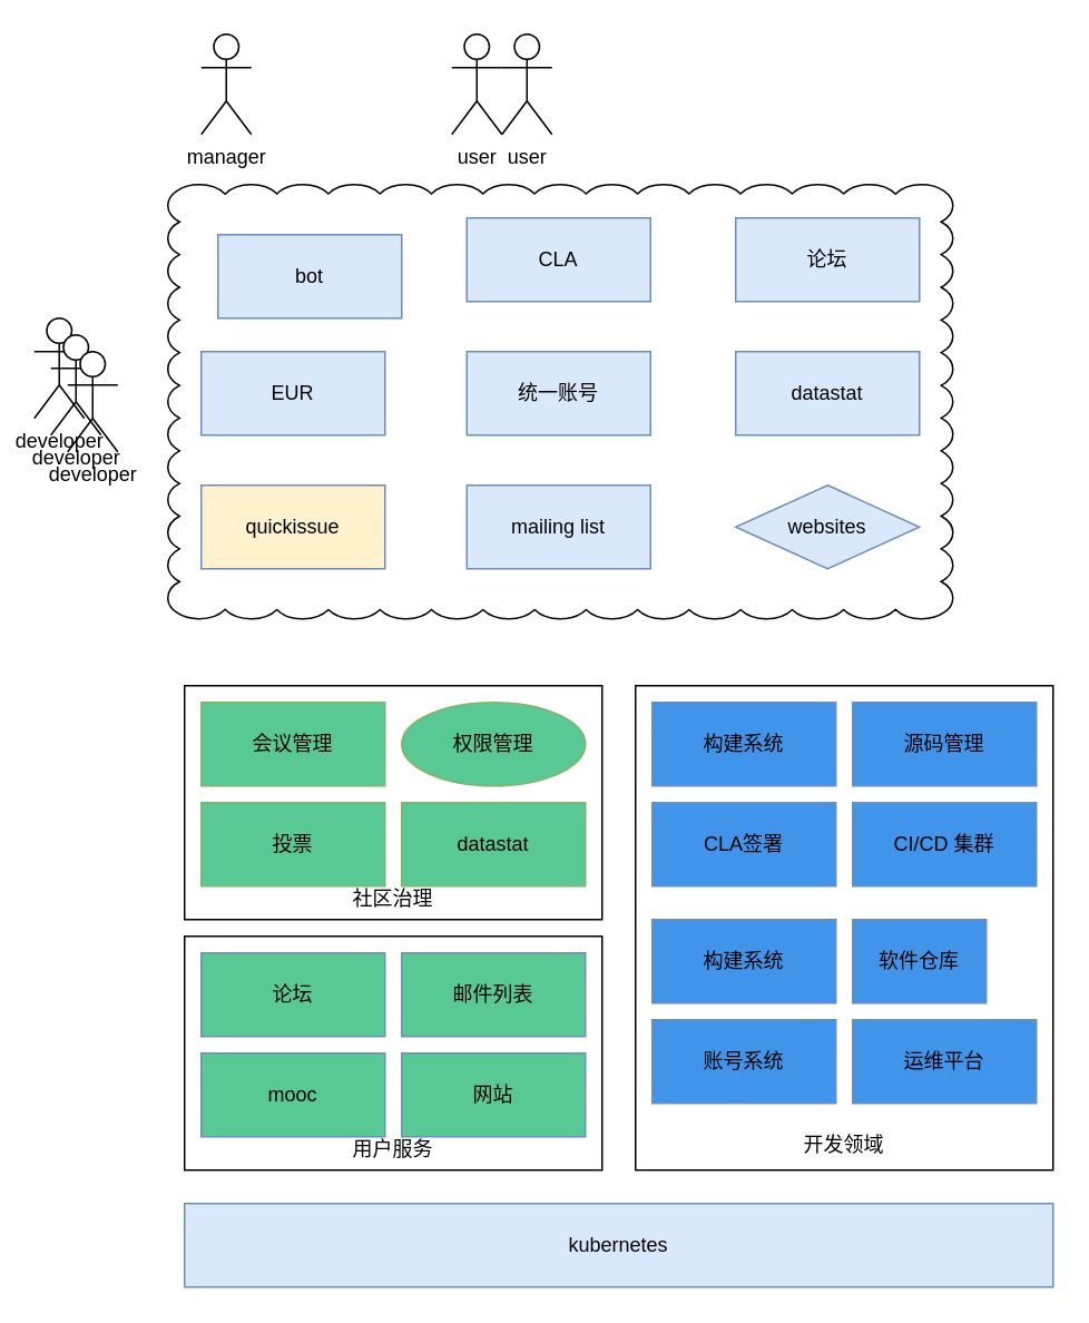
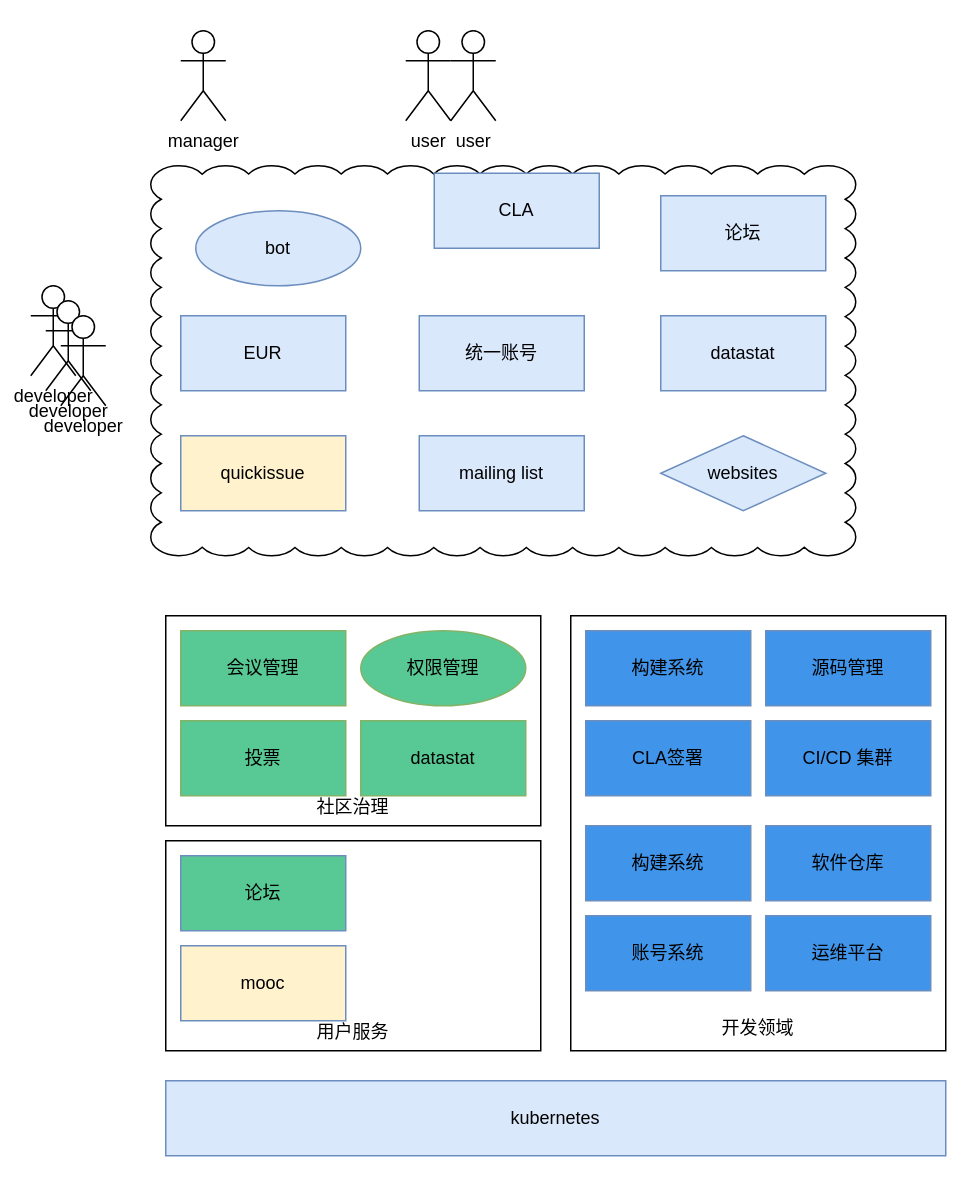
- <mxCell id="4" value="CLA" style="html=1;whiteSpace=wrap;fillColor=#dae8fc;strokeColor=#6c8ebf;" vertex="1" parent="1"><mxGeometry x="279" y="130" width="110" height="50" as="geometry" /></mxCell>
+ <mxCell id="4" value="CLA" style="html=1;whiteSpace=wrap;fillColor=#dae8fc;strokeColor=#6c8ebf;" vertex="1" parent="1"><mxGeometry x="289" y="115" width="110" height="50" as="geometry" /></mxCell>
- <mxCell id="17" value="bot" style="html=1;whiteSpace=wrap;fillColor=#dae8fc;strokeColor=#6c8ebf;" vertex="1" parent="1"><mxGeometry x="130" y="140" width="110" height="50" as="geometry" /></mxCell>
+ <mxCell id="17" value="bot" style="ellipse;html=1;whiteSpace=wrap;fillColor=#dae8fc;strokeColor=#6c8ebf;" vertex="1" parent="1"><mxGeometry x="130" y="140" width="110" height="50" as="geometry" /></mxCell>
- <mxCell id="38" value="软件仓库" style="html=1;whiteSpace=wrap;fillColor=#4095ea;strokeColor=#6C8EBF;" vertex="1" parent="1"><mxGeometry x="510" y="550" width="80" height="50" as="geometry" /></mxCell>
+ <mxCell id="38" value="软件仓库" style="html=1;whiteSpace=wrap;fillColor=#4095ea;strokeColor=#6C8EBF;" vertex="1" parent="1"><mxGeometry x="510" y="550" width="110" height="50" as="geometry" /></mxCell>
- <mxCell id="34" value="邮件列表" style="html=1;whiteSpace=wrap;fillColor=#58C994;strokeColor=#6c8ebf;" vertex="1" parent="1"><mxGeometry x="240" y="570" width="110" height="50" as="geometry" /></mxCell>
- <mxCell id="35" value="mooc" style="html=1;whiteSpace=wrap;fillColor=#58C994;strokeColor=#6c8ebf;" vertex="1" parent="1"><mxGeometry x="120" y="630" width="110" height="50" as="geometry" /></mxCell>
+ <mxCell id="35" value="mooc" style="html=1;whiteSpace=wrap;fillColor=#fff2cc;strokeColor=#6c8ebf;" vertex="1" parent="1"><mxGeometry x="120" y="630" width="110" height="50" as="geometry" /></mxCell>
- <mxCell id="36" value="网站" style="html=1;whiteSpace=wrap;fillColor=#58C994;strokeColor=#6c8ebf;" vertex="1" parent="1"><mxGeometry x="240" y="630" width="110" height="50" as="geometry" /></mxCell>
